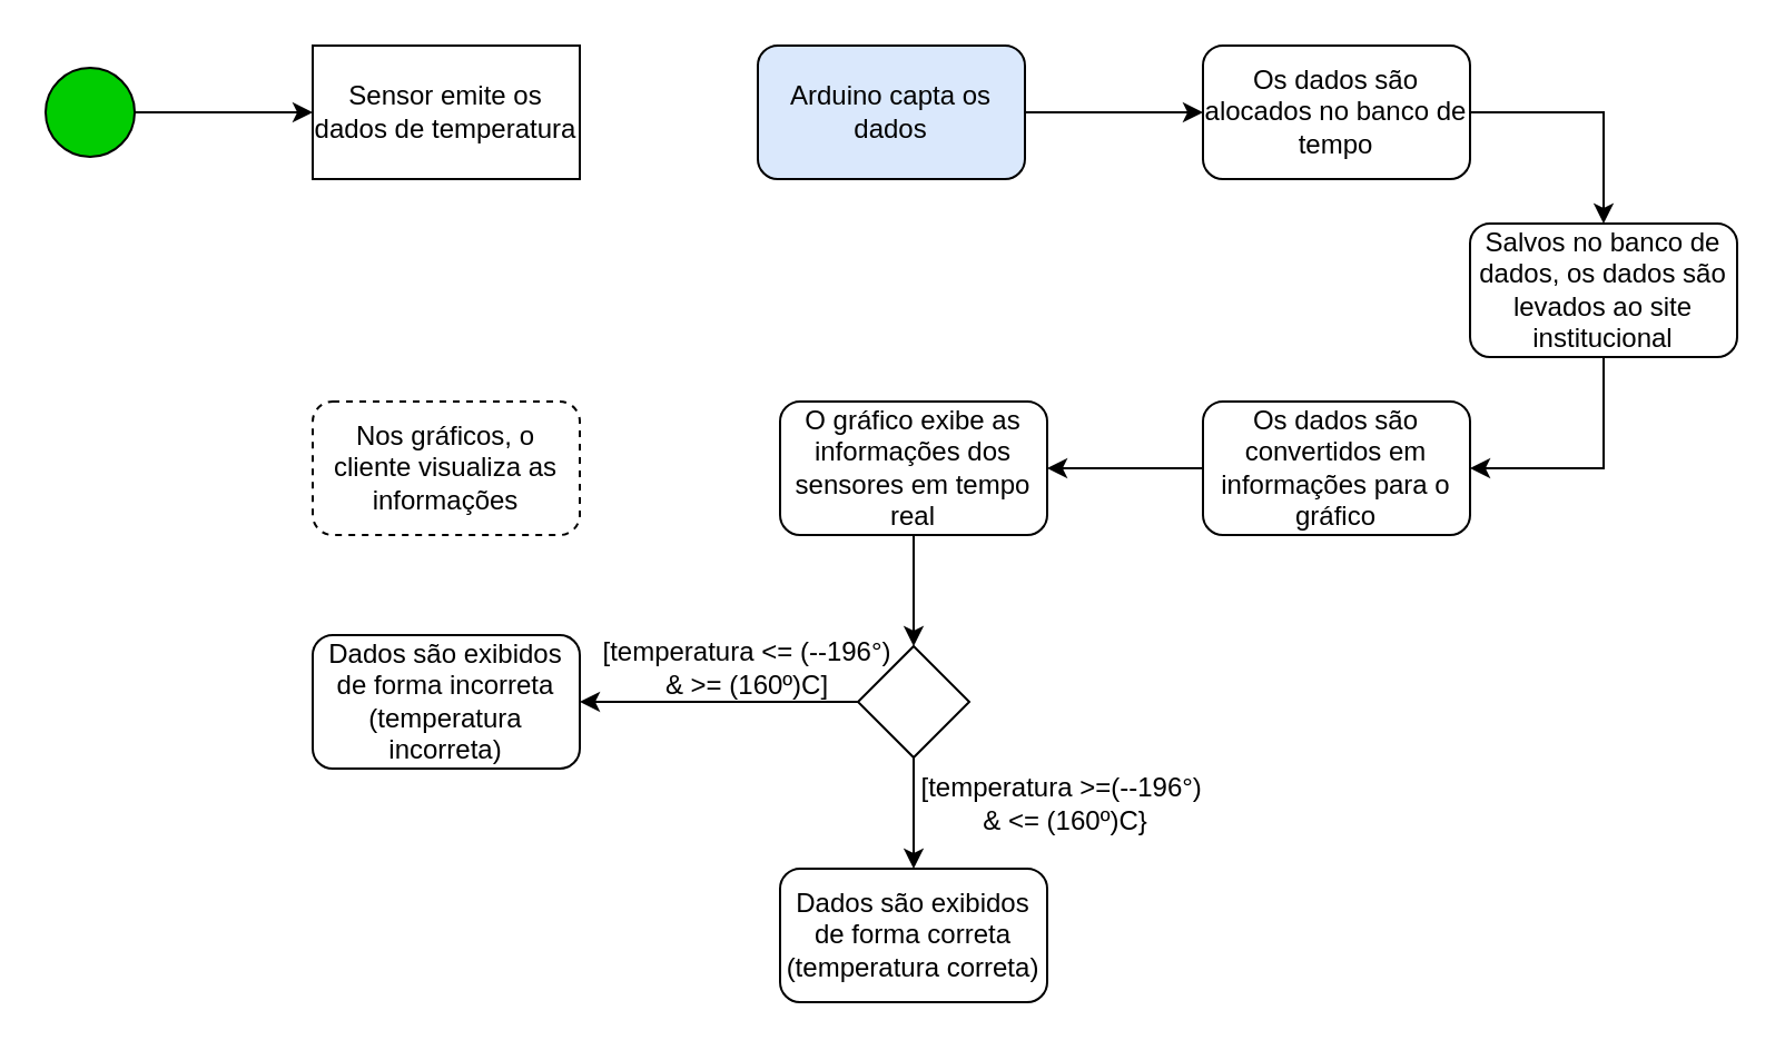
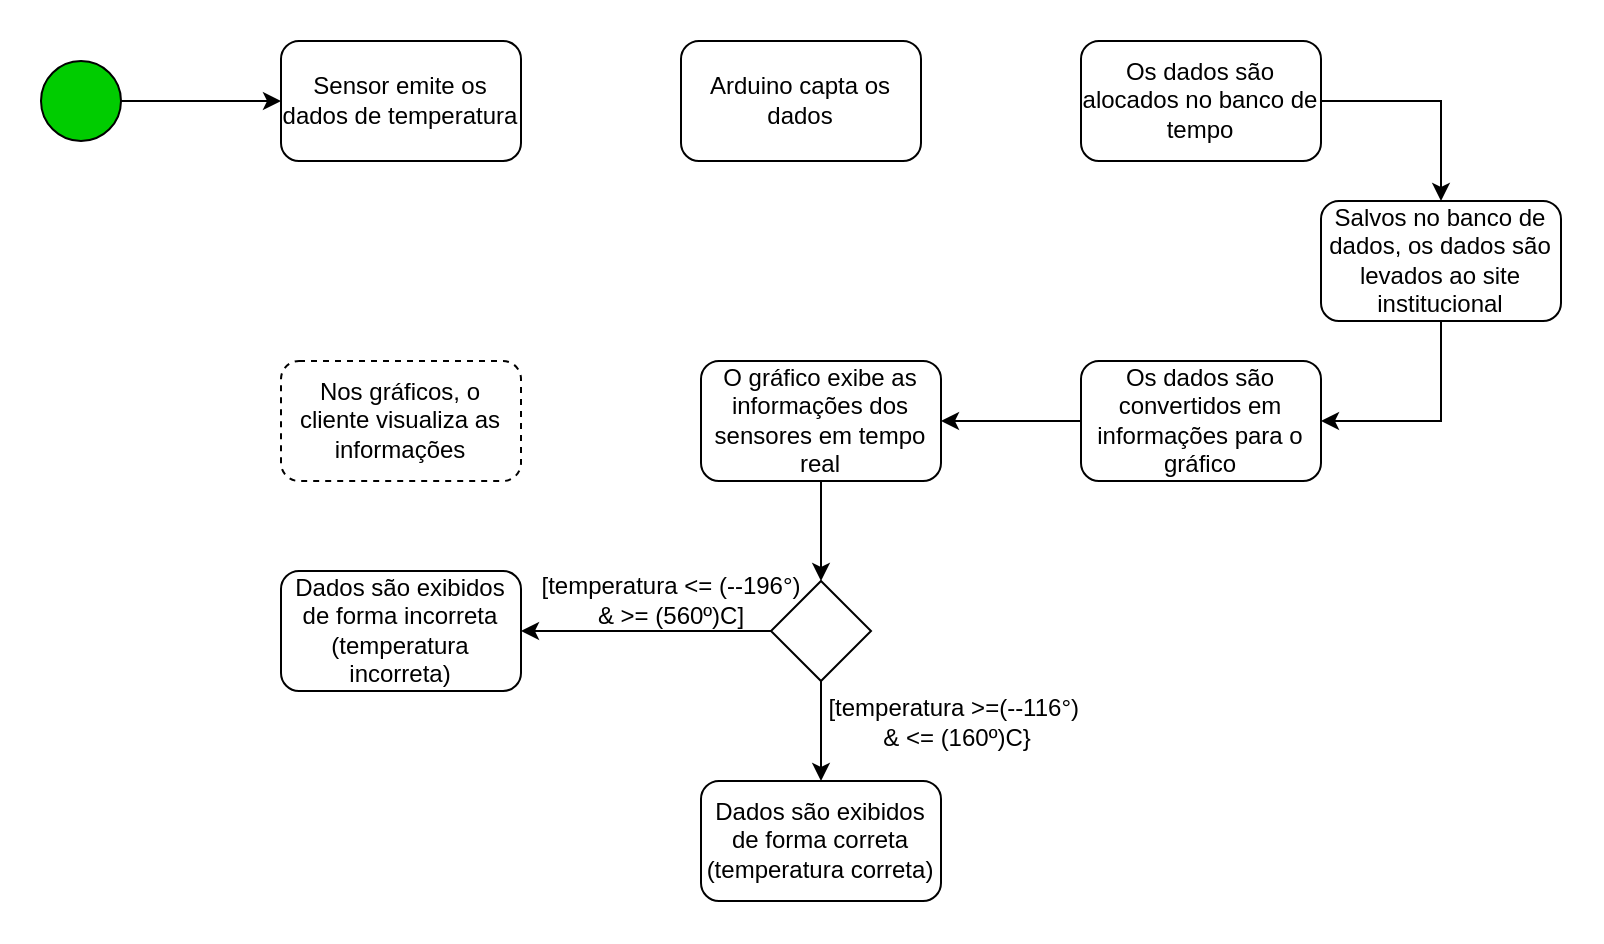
- <mxCell id="11" value="Sensor emite os dados de temperatura" style="whiteSpace=wrap;html=1;rounded=0;" parent="1" vertex="1"><mxGeometry x="140" y="20" width="120" height="60" as="geometry" /></mxCell>
+ <mxCell id="11" value="Sensor emite os dados de temperatura" style="rounded=1;whiteSpace=wrap;html=1;" parent="1" vertex="1"><mxGeometry x="140" y="20" width="120" height="60" as="geometry" /></mxCell>
- <mxCell id="3" value="Arduino capta os dados" style="rounded=1;whiteSpace=wrap;html=1;fillColor=#dae8fc;" parent="1" vertex="1"><mxGeometry x="340" y="20" width="120" height="60" as="geometry" /></mxCell>
+ <mxCell id="3" value="Arduino capta os dados" style="rounded=1;whiteSpace=wrap;html=1;" parent="1" vertex="1"><mxGeometry x="340" y="20" width="120" height="60" as="geometry" /></mxCell>
- <mxCell id="2" style="edgeStyle=orthogonalEdgeStyle;rounded=0;orthogonalLoop=1;jettySize=auto;html=1;entryX=0;entryY=0.5;entryDx=0;entryDy=0;" parent="1" source="3" target="13" edge="1"><mxGeometry relative="1" as="geometry" /></mxCell>
- <mxCell id="21" value="[temperatura &amp;lt;= (&lt;span&gt;-&lt;/span&gt;-196°&lt;span&gt;) &lt;br&gt;&amp;amp; &amp;gt;= (&lt;/span&gt;160º&lt;span&gt;)C&lt;/span&gt;]" style="text;html=1;align=center;verticalAlign=middle;resizable=0;points=[];autosize=1;" parent="1" vertex="1"><mxGeometry x="260" y="285" width="150" height="30" as="geometry" /></mxCell>
+ <mxCell id="21" value="[temperatura &amp;lt;= (&lt;span&gt;-&lt;/span&gt;-196°&lt;span&gt;) &lt;br&gt;&amp;amp; &amp;gt;= (&lt;/span&gt;560º&lt;span&gt;)C&lt;/span&gt;]" style="text;html=1;align=center;verticalAlign=middle;resizable=0;points=[];autosize=1;" parent="1" vertex="1"><mxGeometry x="260" y="285" width="150" height="30" as="geometry" /></mxCell>
- <mxCell id="22" value="[temperatura &amp;gt;=(--196°)&amp;nbsp;&lt;br&gt;&amp;amp; &amp;lt;= (160º)C}" style="text;html=1;align=center;verticalAlign=middle;resizable=0;points=[];autosize=1;" parent="1" vertex="1"><mxGeometry x="403" y="346" width="150" height="30" as="geometry" /></mxCell>
+ <mxCell id="22" value="[temperatura &amp;gt;=(--116°)&amp;nbsp;&lt;br&gt;&amp;amp; &amp;lt;= (160º)C}" style="text;html=1;align=center;verticalAlign=middle;resizable=0;points=[];autosize=1;" parent="1" vertex="1"><mxGeometry x="403" y="346" width="150" height="30" as="geometry" /></mxCell>
